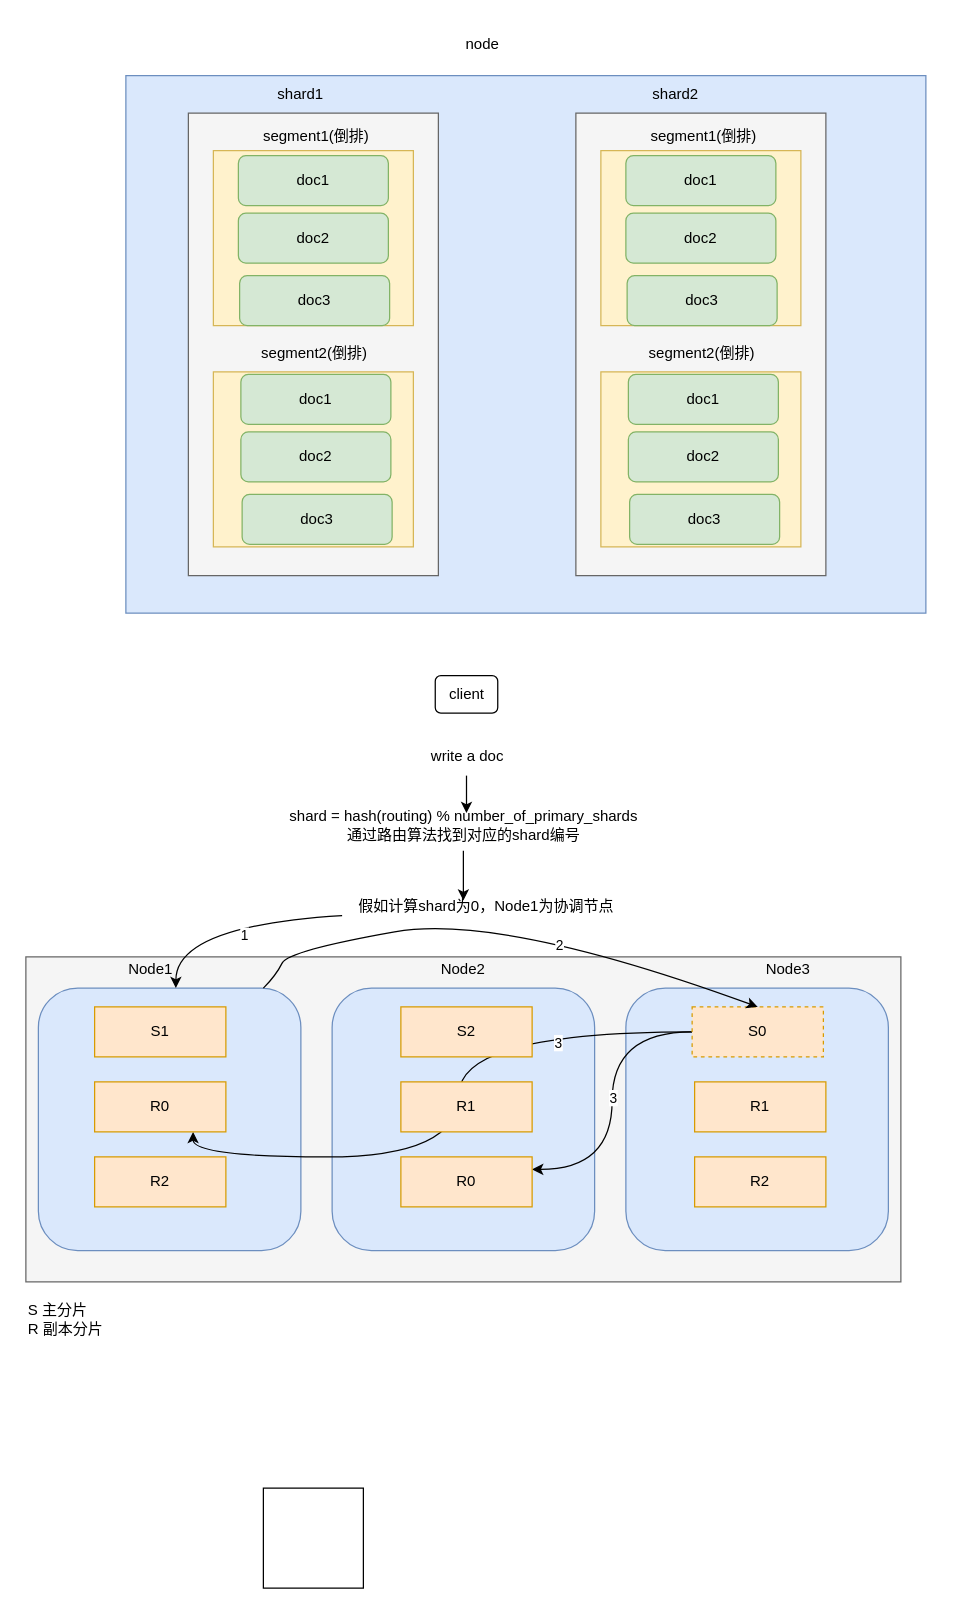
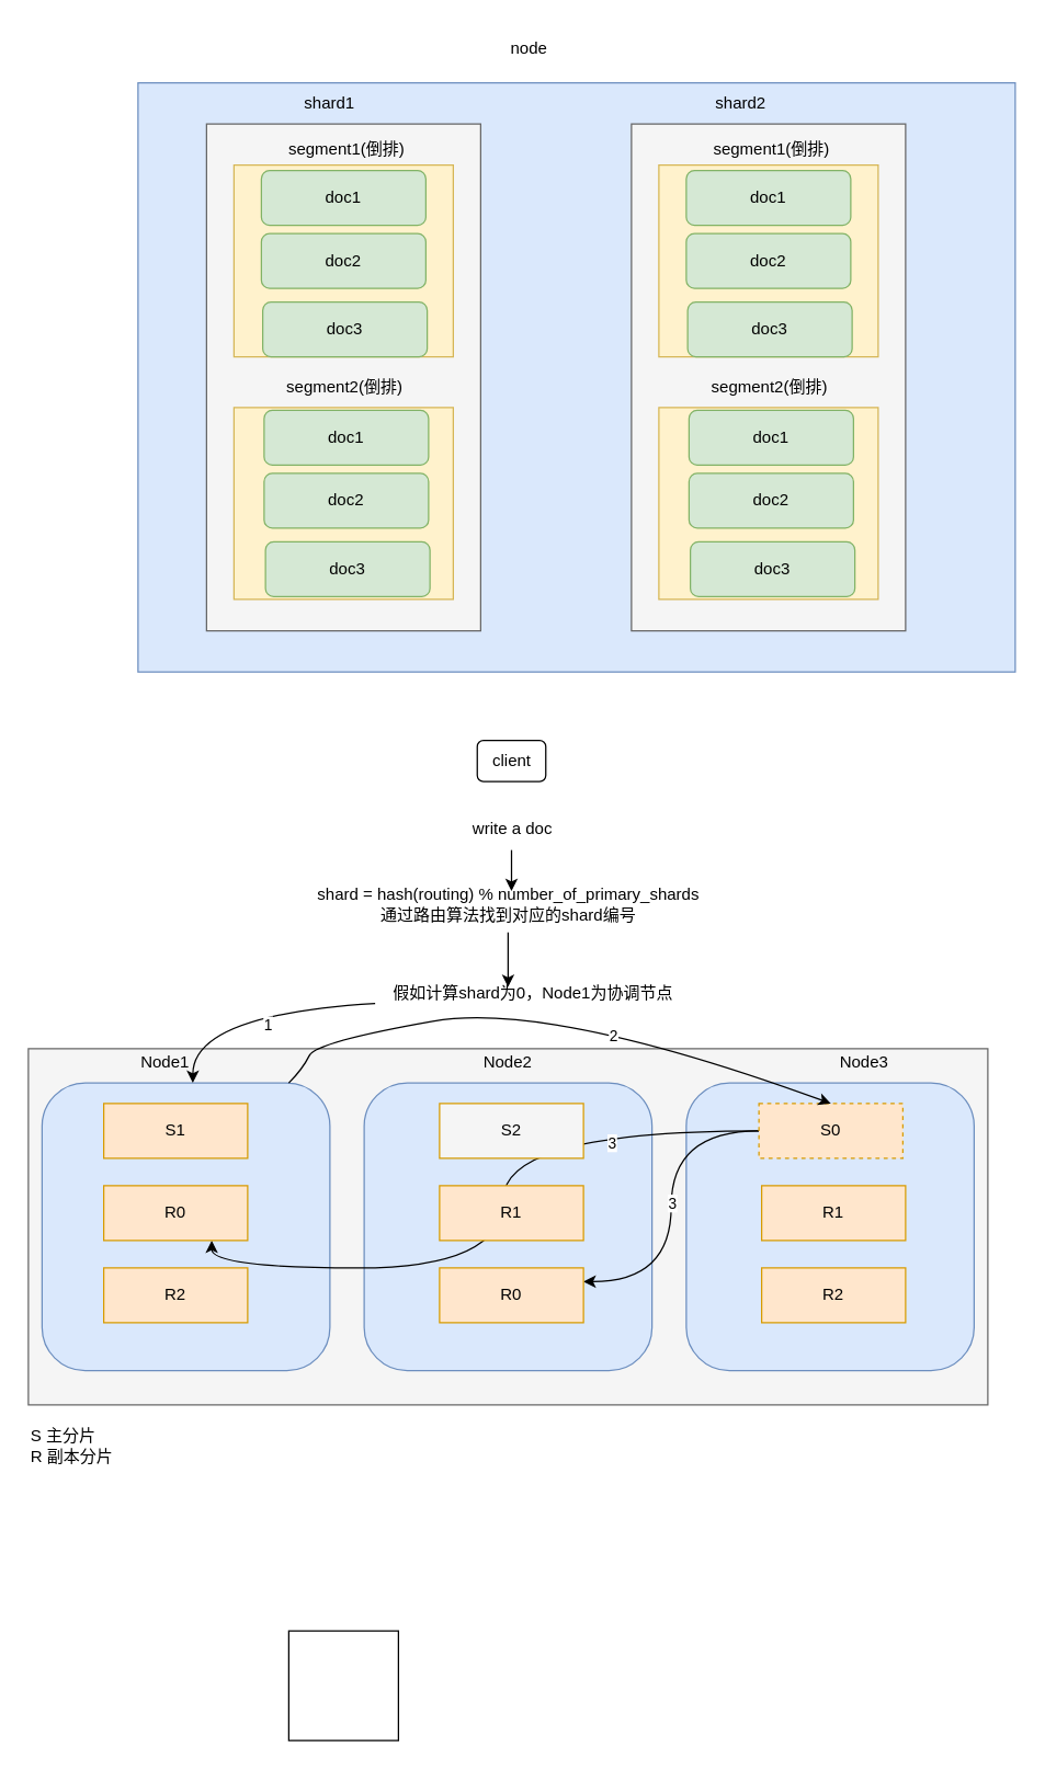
- <mxCell id="47" value="S2" style="rounded=0;whiteSpace=wrap;html=1;fillColor=#ffe6cc;strokeColor=#d79b00;" vertex="1" parent="1"><mxGeometry x="320" y="805" width="105" height="40" as="geometry" /></mxCell>
+ <mxCell id="47" value="S2" style="rounded=0;whiteSpace=wrap;html=1;fillColor=#f5f5f5;strokeColor=#d79b00;" vertex="1" parent="1"><mxGeometry x="320" y="805" width="105" height="40" as="geometry" /></mxCell>
